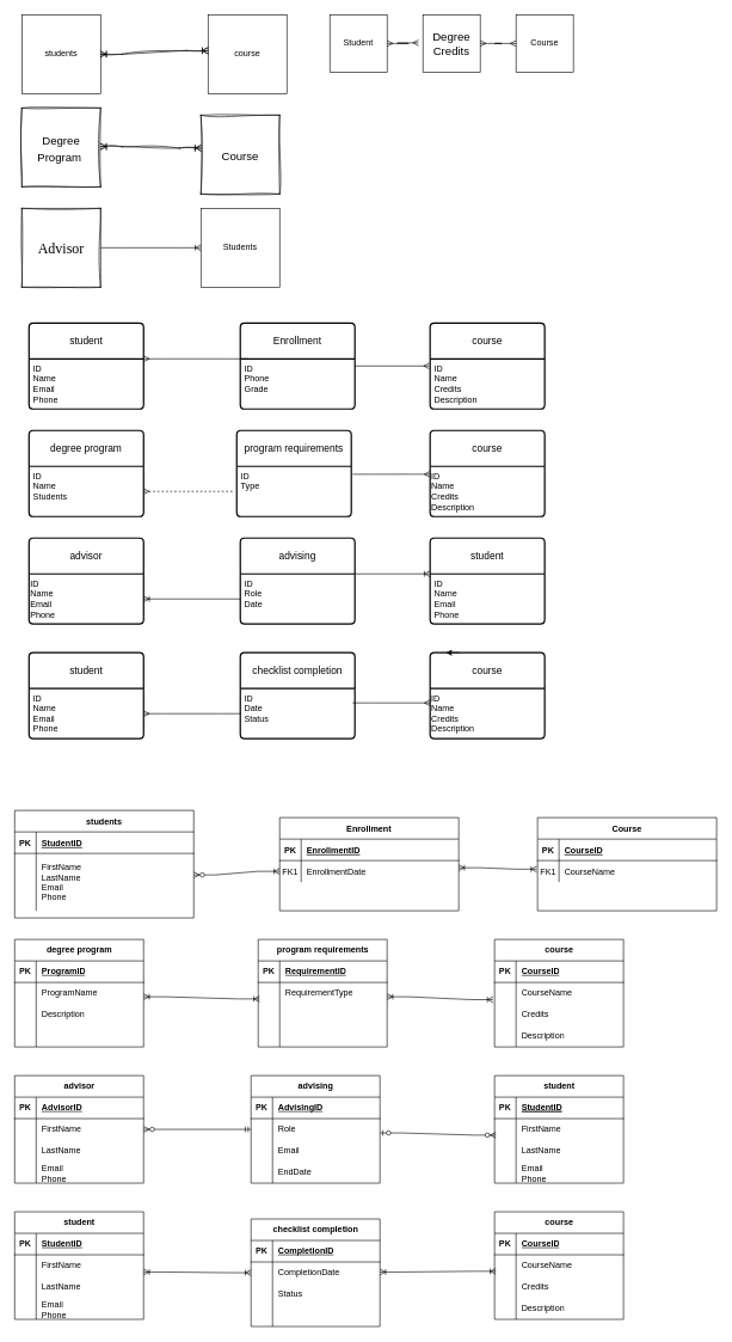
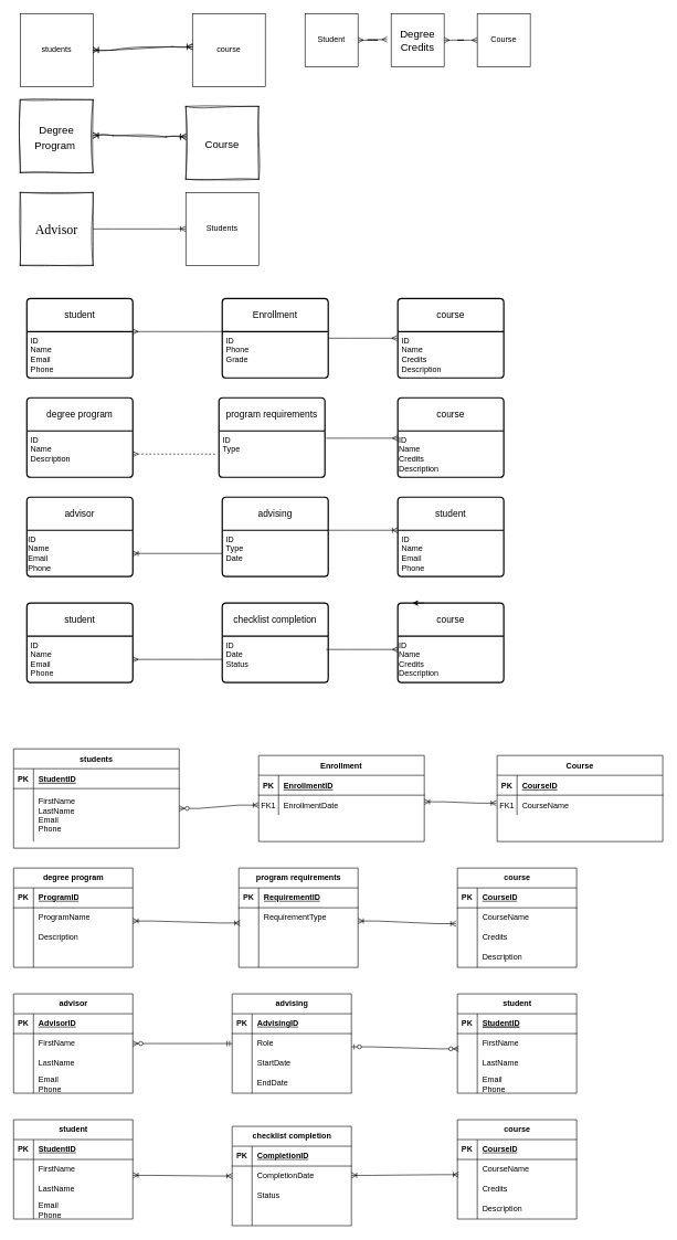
- <mxCell id="23" value="ID&lt;br&gt;Name&lt;br&gt;Students" style="align=left;strokeColor=none;fillColor=none;spacingLeft=4;fontSize=12;verticalAlign=top;resizable=0;rotatable=0;part=1;html=1;" vertex="1" parent="22"><mxGeometry y="50" width="160" height="70" as="geometry" /></mxCell>
+ <mxCell id="23" value="ID&lt;br&gt;Name&lt;br&gt;Description" style="align=left;strokeColor=none;fillColor=none;spacingLeft=4;fontSize=12;verticalAlign=top;resizable=0;rotatable=0;part=1;html=1;" vertex="1" parent="22"><mxGeometry y="50" width="160" height="70" as="geometry" /></mxCell>
- <mxCell id="31" value="ID&lt;br&gt;Role&lt;br&gt;Date" style="align=left;strokeColor=none;fillColor=none;spacingLeft=4;fontSize=12;verticalAlign=top;resizable=0;rotatable=0;part=1;html=1;" vertex="1" parent="30"><mxGeometry y="50" width="160" height="70" as="geometry" /></mxCell>
+ <mxCell id="31" value="ID&lt;br&gt;Type&lt;br&gt;Date" style="align=left;strokeColor=none;fillColor=none;spacingLeft=4;fontSize=12;verticalAlign=top;resizable=0;rotatable=0;part=1;html=1;" vertex="1" parent="30"><mxGeometry y="50" width="160" height="70" as="geometry" /></mxCell>
- <mxCell id="127" value="Email" style="shape=partialRectangle;connectable=0;fillColor=none;top=0;left=0;bottom=0;right=0;align=left;spacingLeft=6;overflow=hidden;whiteSpace=wrap;html=1;" vertex="1" parent="125"><mxGeometry x="30" width="150" height="30" as="geometry"><mxRectangle width="150" height="30" as="alternateBounds" /></mxGeometry></mxCell>
+ <mxCell id="127" value="StartDate" style="shape=partialRectangle;connectable=0;fillColor=none;top=0;left=0;bottom=0;right=0;align=left;spacingLeft=6;overflow=hidden;whiteSpace=wrap;html=1;" vertex="1" parent="125"><mxGeometry x="30" width="150" height="30" as="geometry"><mxRectangle width="150" height="30" as="alternateBounds" /></mxGeometry></mxCell>
